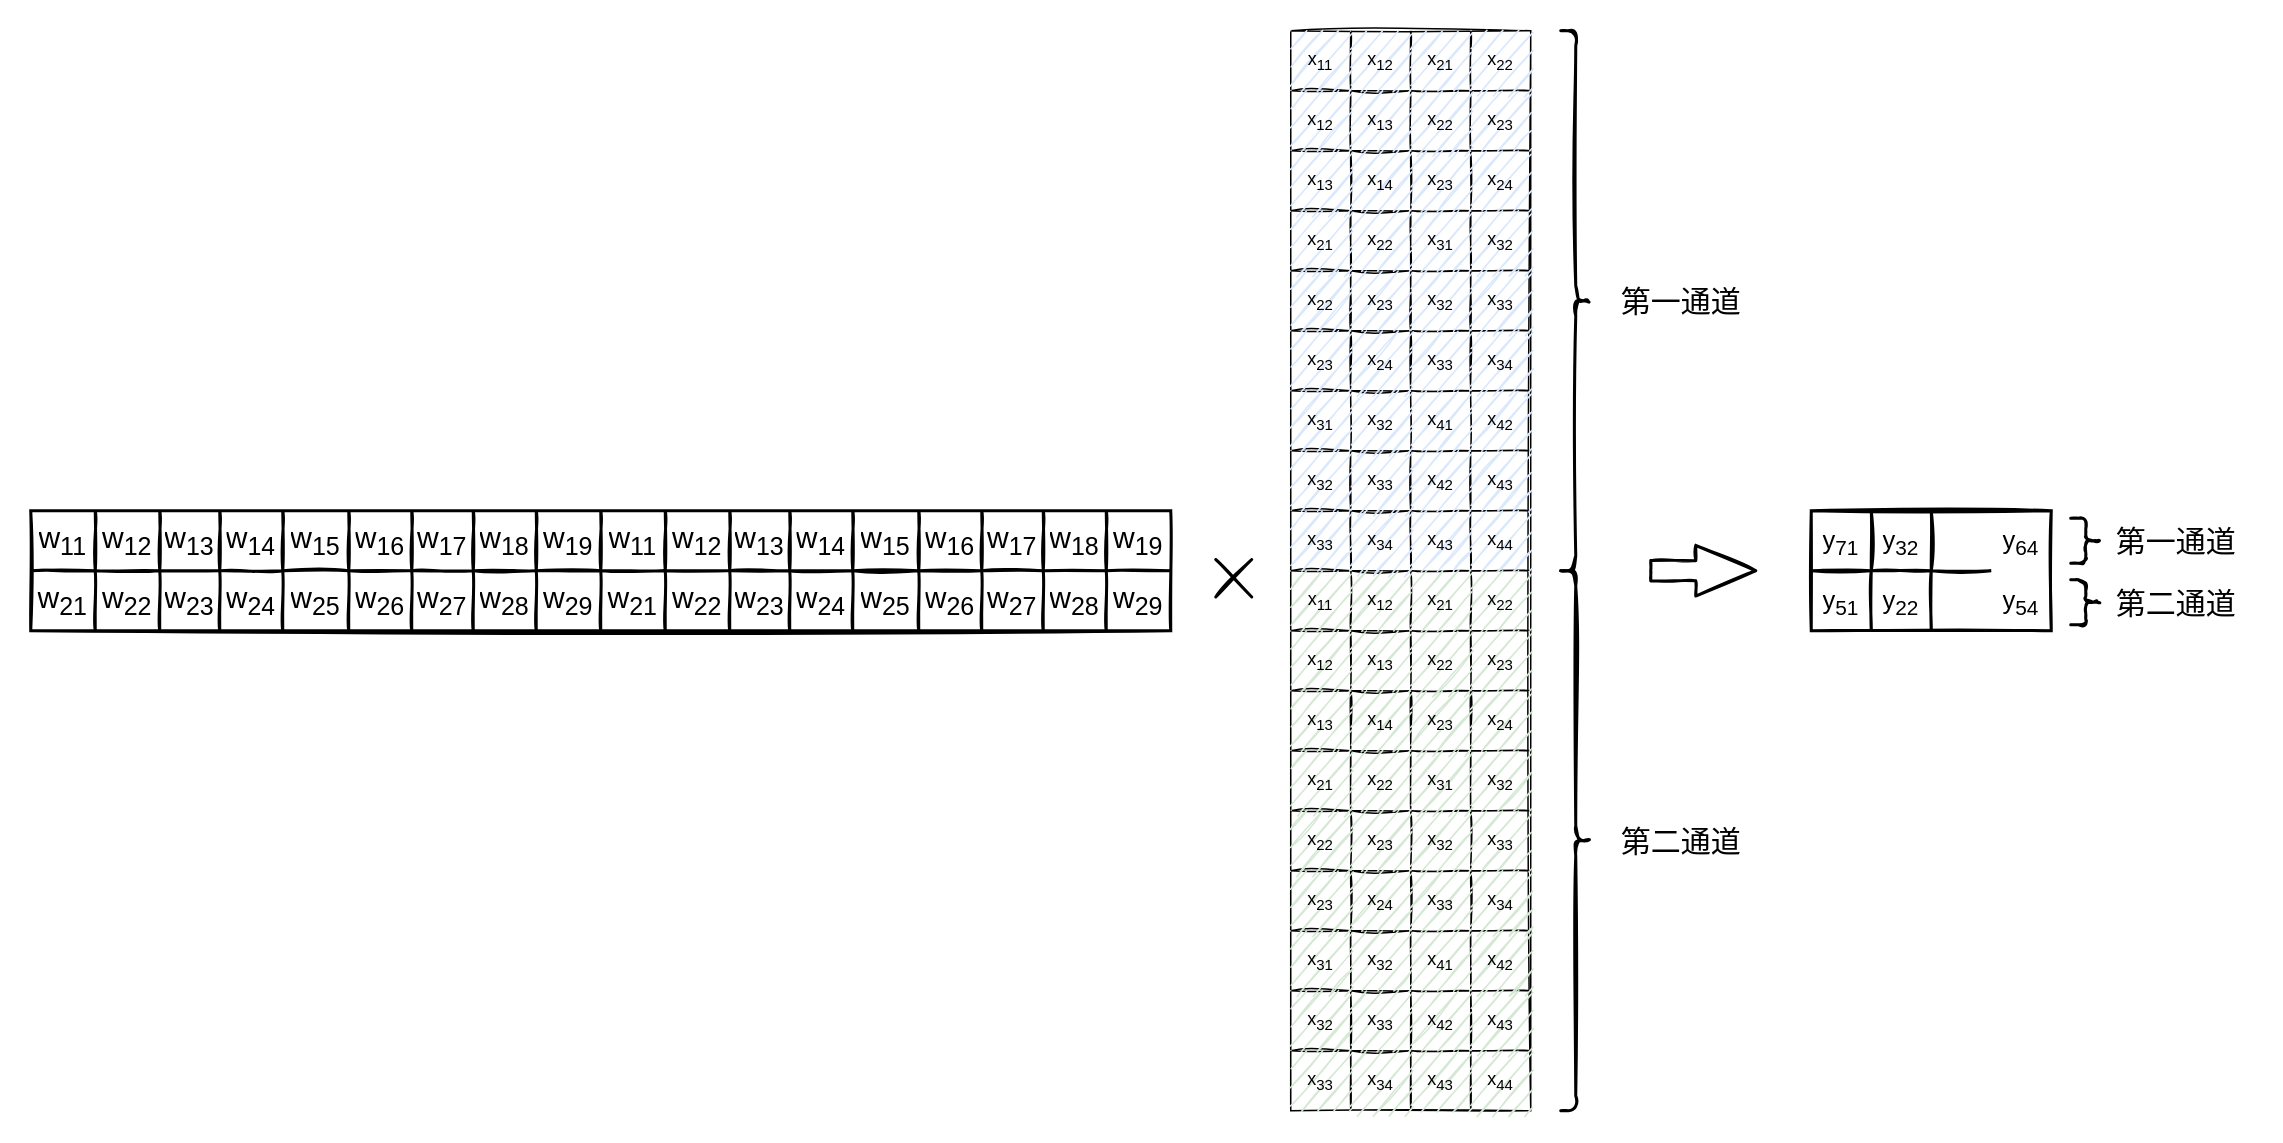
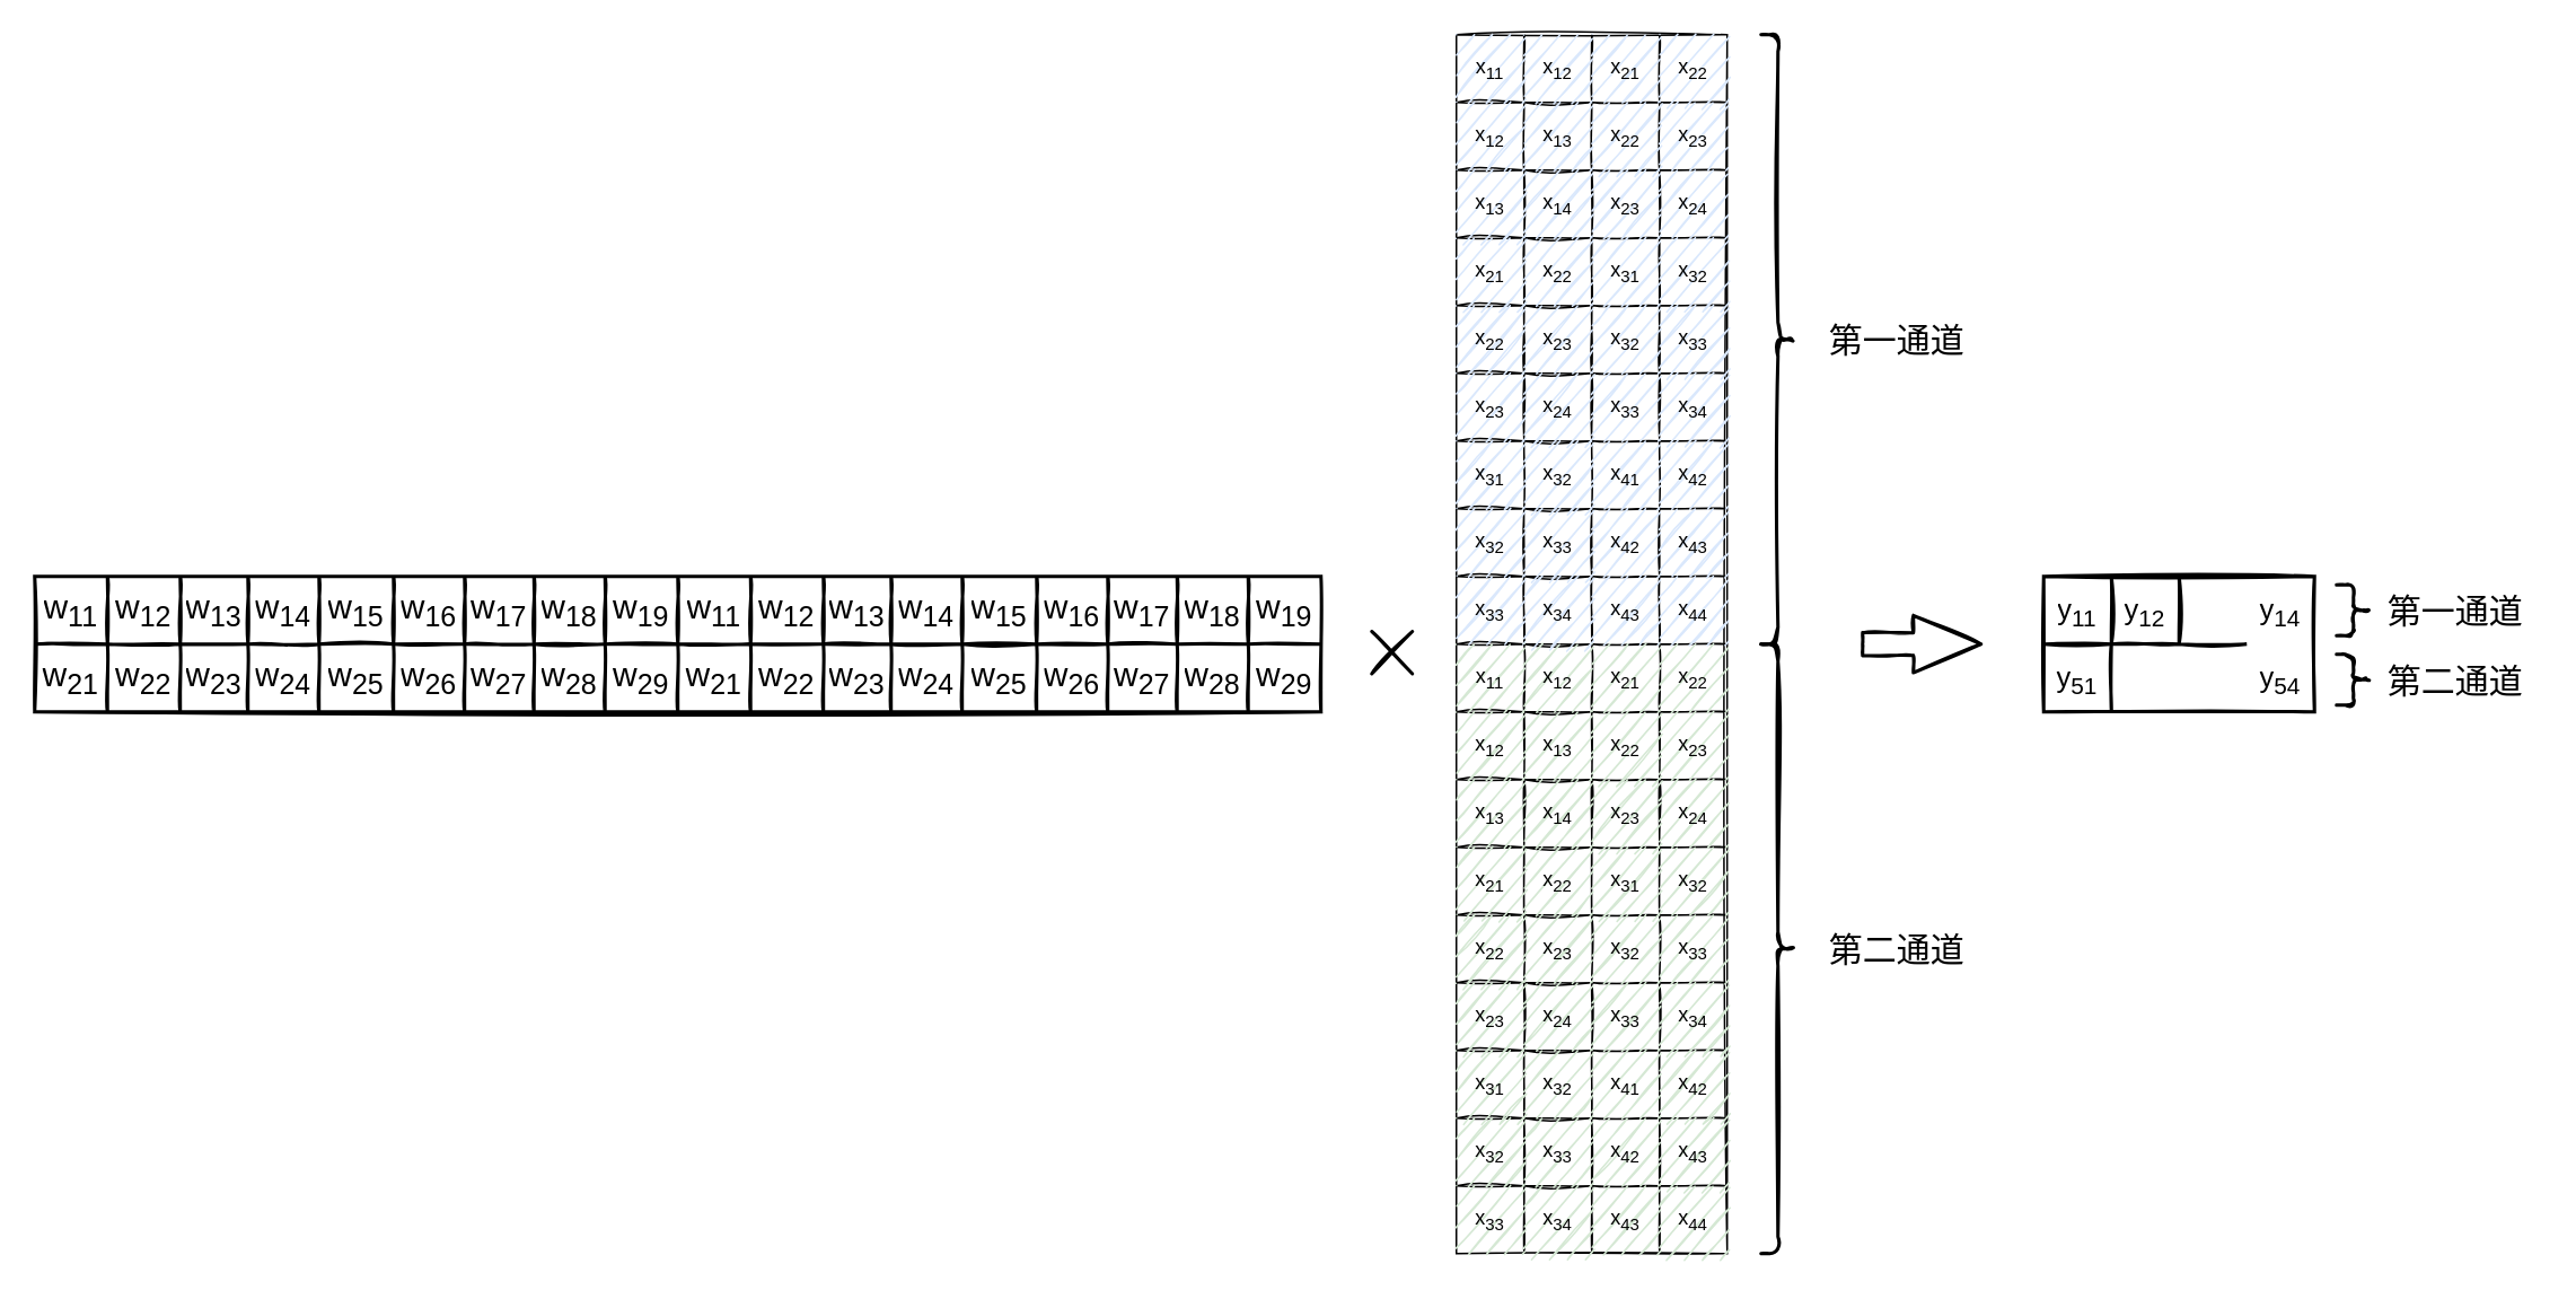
- <mxCell id="140" value="&lt;span style=&quot;font-size: 17px&quot;&gt;y&lt;/span&gt;&lt;span style=&quot;font-size: 16.667px&quot;&gt;&lt;sub&gt;71&lt;/sub&gt;&lt;/span&gt;" style="shape=partialRectangle;html=1;whiteSpace=wrap;connectable=0;overflow=hidden;fillColor=none;top=0;left=0;bottom=0;right=0;pointerEvents=1;rounded=1;sketch=1;fontSize=20;strokeWidth=2;" vertex="1" parent="139"><mxGeometry width="40" height="40" as="geometry"><mxRectangle width="40" height="40" as="alternateBounds" /></mxGeometry></mxCell>
+ <mxCell id="140" value="&lt;span style=&quot;font-size: 17px&quot;&gt;y&lt;/span&gt;&lt;span style=&quot;font-size: 16.667px&quot;&gt;&lt;sub&gt;11&lt;/sub&gt;&lt;/span&gt;" style="shape=partialRectangle;html=1;whiteSpace=wrap;connectable=0;overflow=hidden;fillColor=none;top=0;left=0;bottom=0;right=0;pointerEvents=1;rounded=1;sketch=1;fontSize=20;strokeWidth=2;" vertex="1" parent="139"><mxGeometry width="40" height="40" as="geometry"><mxRectangle width="40" height="40" as="alternateBounds" /></mxGeometry></mxCell>
- <mxCell id="141" value="&lt;span style=&quot;font-size: 17px&quot;&gt;y&lt;/span&gt;&lt;span style=&quot;font-size: 16.667px&quot;&gt;&lt;sub&gt;32&lt;/sub&gt;&lt;/span&gt;" style="shape=partialRectangle;html=1;whiteSpace=wrap;connectable=0;overflow=hidden;fillColor=none;top=0;left=0;bottom=0;right=0;pointerEvents=1;rounded=1;sketch=1;fontSize=20;strokeWidth=2;" vertex="1" parent="139"><mxGeometry x="40" width="40" height="40" as="geometry"><mxRectangle width="40" height="40" as="alternateBounds" /></mxGeometry></mxCell>
+ <mxCell id="141" value="&lt;span style=&quot;font-size: 17px&quot;&gt;y&lt;/span&gt;&lt;span style=&quot;font-size: 16.667px&quot;&gt;&lt;sub&gt;12&lt;/sub&gt;&lt;/span&gt;" style="shape=partialRectangle;html=1;whiteSpace=wrap;connectable=0;overflow=hidden;fillColor=none;top=0;left=0;bottom=0;right=0;pointerEvents=1;rounded=1;sketch=1;fontSize=20;strokeWidth=2;" vertex="1" parent="139"><mxGeometry x="40" width="40" height="40" as="geometry"><mxRectangle width="40" height="40" as="alternateBounds" /></mxGeometry></mxCell>
- <mxCell id="142" value="&lt;span style=&quot;font-size: 17px&quot;&gt;y&lt;/span&gt;&lt;span style=&quot;font-size: 16.667px&quot;&gt;&lt;sub&gt;64&lt;/sub&gt;&lt;/span&gt;" style="shape=partialRectangle;html=1;whiteSpace=wrap;connectable=0;overflow=hidden;fillColor=none;top=0;left=0;bottom=0;right=0;pointerEvents=1;rounded=1;sketch=1;fontSize=20;strokeWidth=2;" vertex="1" parent="139"><mxGeometry x="120" width="40" height="40" as="geometry"><mxRectangle width="40" height="40" as="alternateBounds" /></mxGeometry></mxCell>
+ <mxCell id="142" value="&lt;span style=&quot;font-size: 17px&quot;&gt;y&lt;/span&gt;&lt;span style=&quot;font-size: 16.667px&quot;&gt;&lt;sub&gt;14&lt;/sub&gt;&lt;/span&gt;" style="shape=partialRectangle;html=1;whiteSpace=wrap;connectable=0;overflow=hidden;fillColor=none;top=0;left=0;bottom=0;right=0;pointerEvents=1;rounded=1;sketch=1;fontSize=20;strokeWidth=2;" vertex="1" parent="139"><mxGeometry x="120" width="40" height="40" as="geometry"><mxRectangle width="40" height="40" as="alternateBounds" /></mxGeometry></mxCell>
- <mxCell id="145" value="&lt;span style=&quot;font-size: 17px&quot;&gt;y&lt;/span&gt;&lt;span style=&quot;font-size: 16.667px&quot;&gt;&lt;sub&gt;22&lt;/sub&gt;&lt;/span&gt;" style="shape=partialRectangle;html=1;whiteSpace=wrap;connectable=0;overflow=hidden;fillColor=none;top=0;left=0;bottom=0;right=0;pointerEvents=1;rounded=1;sketch=1;fontSize=20;strokeWidth=2;" vertex="1" parent="143"><mxGeometry x="40" width="40" height="40" as="geometry"><mxRectangle width="40" height="40" as="alternateBounds" /></mxGeometry></mxCell>
